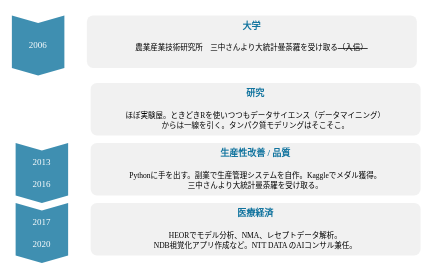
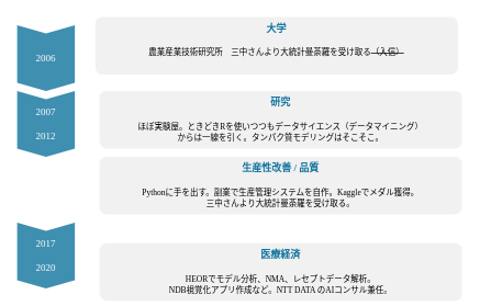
- <mxCell id="2" value="&lt;p&gt;&lt;font data-font-src=&quot;https://fonts.googleapis.com/css?family=Montserrat&quot;&gt;2006&lt;/font&gt;&lt;/p&gt;" style="shape=step;perimeter=stepPerimeter;whiteSpace=wrap;html=1;fixedSize=1;size=10;direction=south;fillColor=#10739E;strokeColor=none;rounded=0;fontColor=#FFFFFF;fontFamily=Montserrat;fontSource=https%3A%2F%2Ffonts.googleapis.com%2Fcss%3Ffamily%3DMontserrat;opacity=80;" parent="1" vertex="1"><mxGeometry x="15" y="20" width="70" height="80" as="geometry" /></mxCell>
+ <mxCell id="2" value="&lt;p&gt;&lt;font data-font-src=&quot;https://fonts.googleapis.com/css?family=Montserrat&quot;&gt;2006&lt;/font&gt;&lt;/p&gt;" style="shape=step;perimeter=stepPerimeter;whiteSpace=wrap;html=1;fixedSize=1;size=10;direction=south;fillColor=#10739E;strokeColor=none;rounded=0;fontColor=#FFFFFF;fontFamily=Montserrat;fontSource=https%3A%2F%2Ffonts.googleapis.com%2Fcss%3Ffamily%3DMontserrat;opacity=80;" parent="1" vertex="1"><mxGeometry x="20" y="30" width="70" height="80" as="geometry" /></mxCell>
+ <mxCell id="4" value="&lt;div&gt;2007&lt;/div&gt;&lt;div&gt;&lt;br&gt;&lt;/div&gt;&lt;div&gt;2012&lt;br&gt;&lt;/div&gt;" style="shape=step;perimeter=stepPerimeter;whiteSpace=wrap;html=1;fixedSize=1;size=10;direction=south;fillColor=#10739E;strokeColor=none;rounded=0;fontColor=#FFFFFF;fontFamily=Montserrat;fontSource=https%3A%2F%2Ffonts.googleapis.com%2Fcss%3Ffamily%3DMontserrat;opacity=80;" parent="1" vertex="1"><mxGeometry x="20" y="110" width="70" height="80" as="geometry" /></mxCell>
- <mxCell id="6" value="&lt;div&gt;2013&lt;/div&gt;&lt;div&gt;&lt;br&gt;&lt;/div&gt;&lt;div&gt;2016&lt;br&gt;&lt;/div&gt;" style="shape=step;perimeter=stepPerimeter;whiteSpace=wrap;html=1;fixedSize=1;size=10;direction=south;fillColor=#10739E;strokeColor=none;rounded=0;fontColor=#FFFFFF;fontFamily=Montserrat;fontSource=https%3A%2F%2Ffonts.googleapis.com%2Fcss%3Ffamily%3DMontserrat;opacity=80;" parent="1" vertex="1"><mxGeometry x="20" y="190" width="70" height="80" as="geometry" /></mxCell>
- <mxCell id="9" value="&lt;font style=&quot;font-size: 12px&quot;&gt;&lt;font style=&quot;font-size: 12px&quot; color=&quot;#10739E&quot;&gt;&lt;b&gt;医療経済&lt;/b&gt;&lt;/font&gt;&lt;br&gt;&lt;br&gt;&lt;/font&gt;&lt;div&gt;&lt;font style=&quot;font-size: 10px&quot;&gt;&lt;font size=&quot;1&quot;&gt;HEORでモデル分析、NMA、レセプトデータ解析。&lt;/font&gt;&lt;/font&gt;&lt;/div&gt;&lt;div&gt;&lt;font style=&quot;font-size: 10px&quot;&gt;&lt;font size=&quot;1&quot;&gt;NDB視覚化アプリ作成など。&lt;/font&gt;&lt;/font&gt;&lt;font style=&quot;font-size: 10px&quot;&gt;&lt;font size=&quot;1&quot;&gt;NTT DATA のAIコンサル兼任。&lt;/font&gt;&lt;/font&gt;&lt;/div&gt;" style="rounded=1;strokeColor=none;fillColor=#DDDDDD;align=center;arcSize=12;verticalAlign=top;whiteSpace=wrap;html=1;fontSize=12;opacity=40;fontFamily=Montserrat;fontSource=https%3A%2F%2Ffonts.googleapis.com%2Fcss%3Ffamily%3DMontserrat;" parent="1" vertex="1"><mxGeometry x="120" y="270" width="440" height="70" as="geometry" /></mxCell>
+ <mxCell id="9" value="&lt;font style=&quot;font-size: 12px&quot;&gt;&lt;font style=&quot;font-size: 12px&quot; color=&quot;#10739E&quot;&gt;&lt;b&gt;医療経済&lt;/b&gt;&lt;/font&gt;&lt;br&gt;&lt;br&gt;&lt;/font&gt;&lt;div&gt;&lt;font style=&quot;font-size: 10px&quot;&gt;&lt;font size=&quot;1&quot;&gt;HEORでモデル分析、NMA、レセプトデータ解析。&lt;/font&gt;&lt;/font&gt;&lt;/div&gt;&lt;div&gt;&lt;font style=&quot;font-size: 10px&quot;&gt;&lt;font size=&quot;1&quot;&gt;NDB視覚化アプリ作成など。&lt;/font&gt;&lt;/font&gt;&lt;font style=&quot;font-size: 10px&quot;&gt;&lt;font size=&quot;1&quot;&gt;NTT DATA のAIコンサル兼任。&lt;/font&gt;&lt;/font&gt;&lt;/div&gt;" style="rounded=1;strokeColor=none;fillColor=#DDDDDD;align=center;arcSize=12;verticalAlign=top;whiteSpace=wrap;html=1;fontSize=12;opacity=40;fontFamily=Montserrat;fontSource=https%3A%2F%2Ffonts.googleapis.com%2Fcss%3Ffamily%3DMontserrat;" parent="1" vertex="1"><mxGeometry x="120" y="295" width="440" height="70" as="geometry" /></mxCell>
